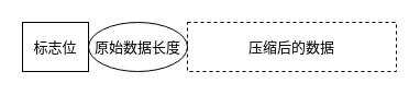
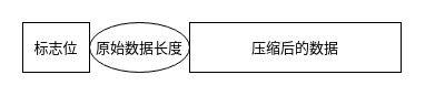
- <mxCell id="4" value="压缩后的数据" style="rounded=0;whiteSpace=wrap;html=1;fillColor=none;strokeColor=#000000;fontSize=13;dashed=1;" parent="1" vertex="1"><mxGeometry x="170" width="190" height="45" as="geometry" y="20" /></mxCell>
+ <mxCell id="4" value="压缩后的数据" style="rounded=0;whiteSpace=wrap;html=1;fillColor=none;strokeColor=#000000;fontSize=13;" parent="1" vertex="1"><mxGeometry x="170" width="190" height="45" as="geometry" y="20" /></mxCell>
